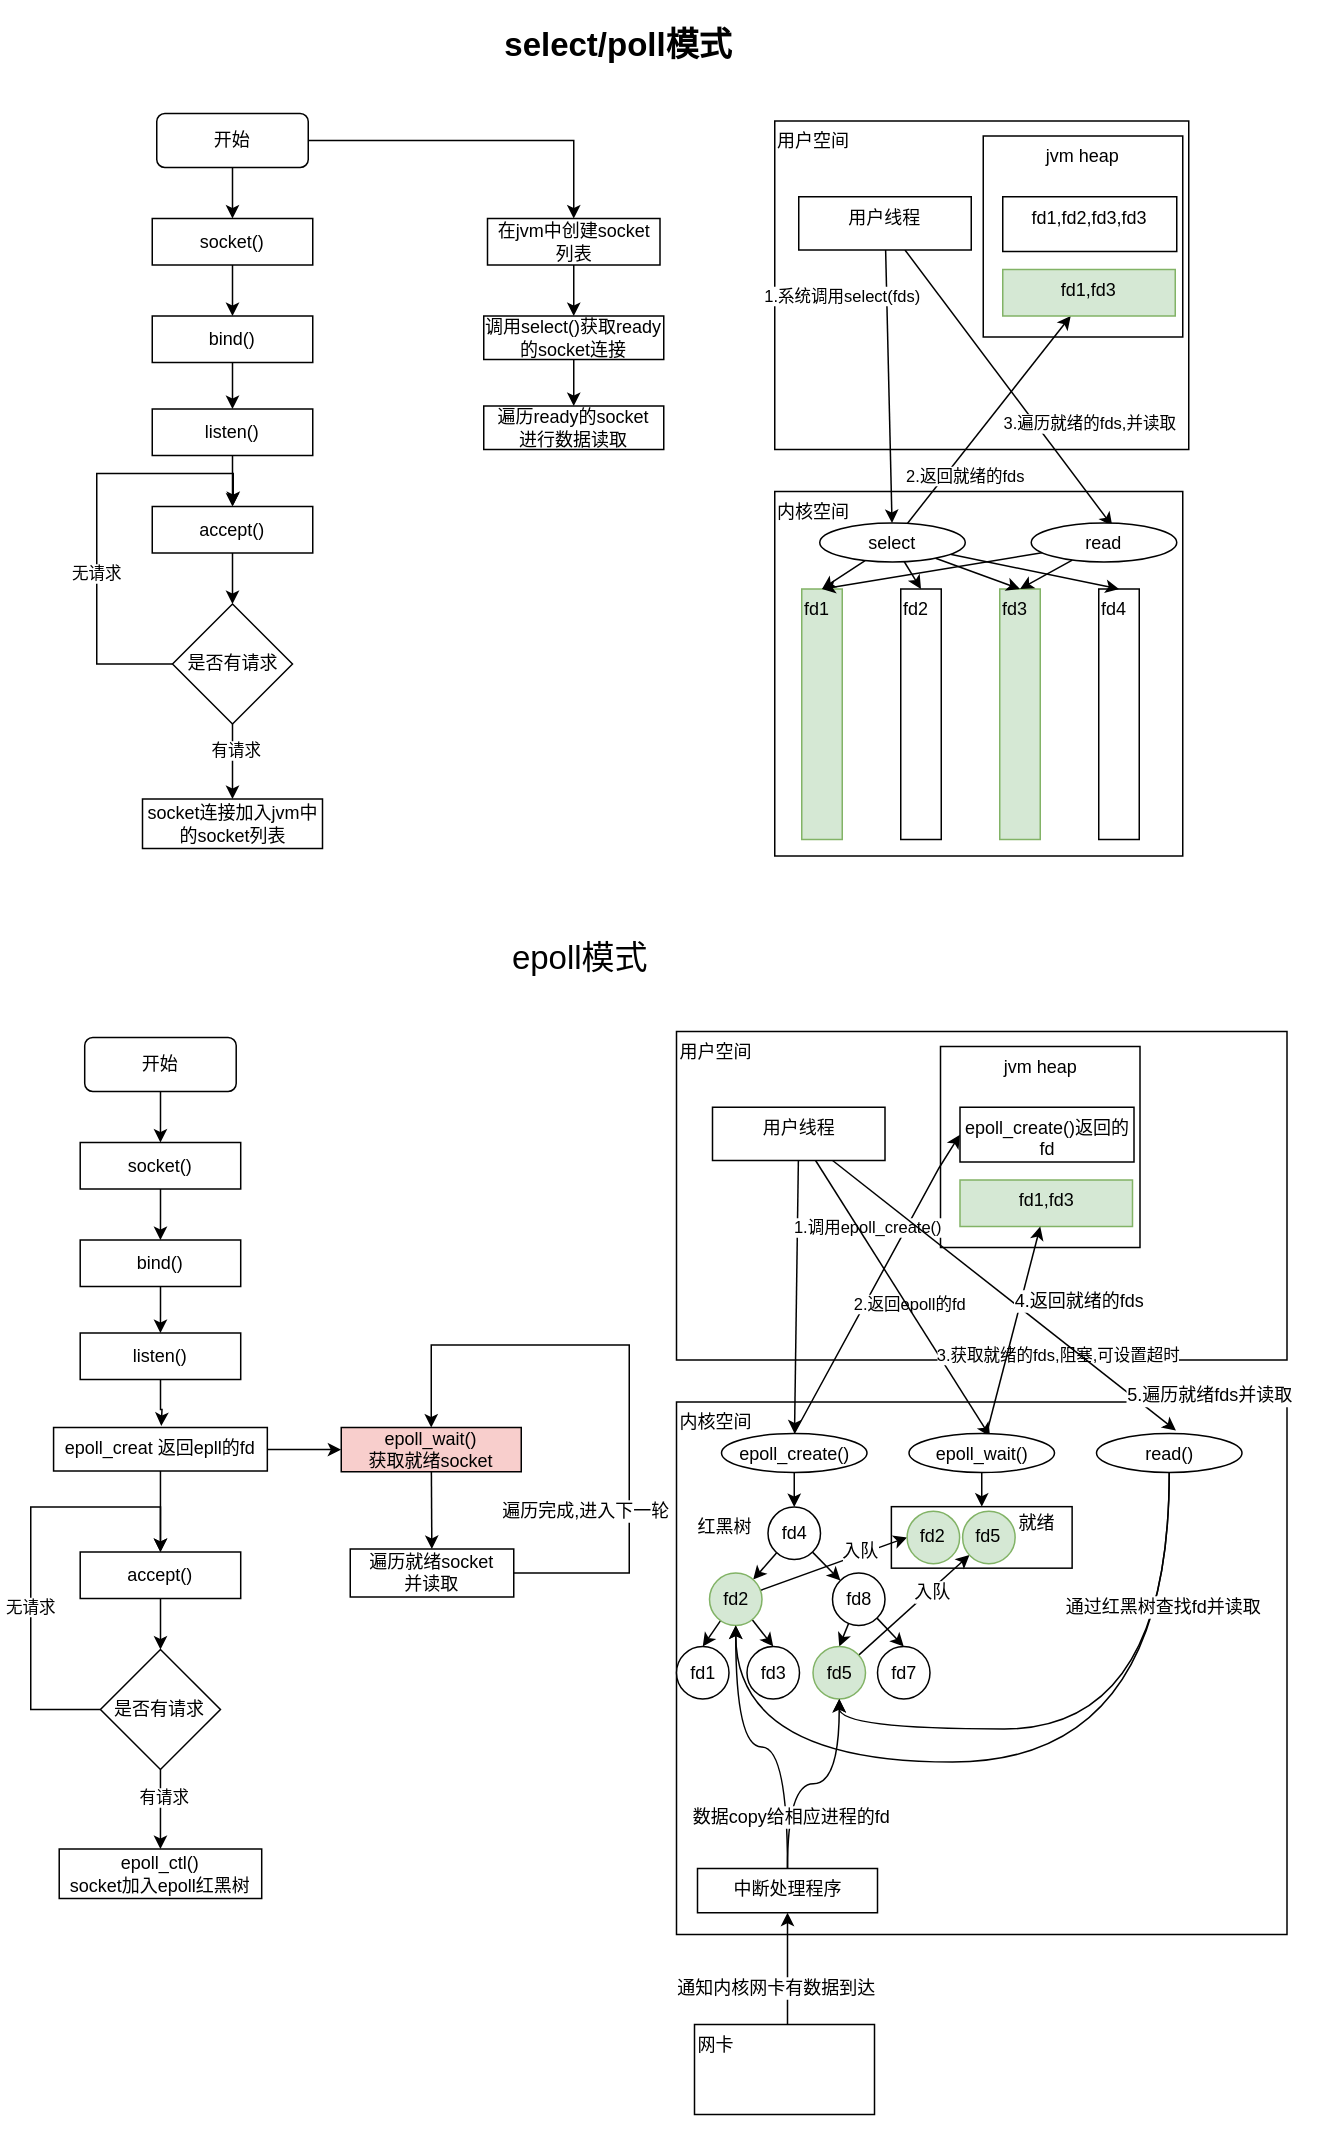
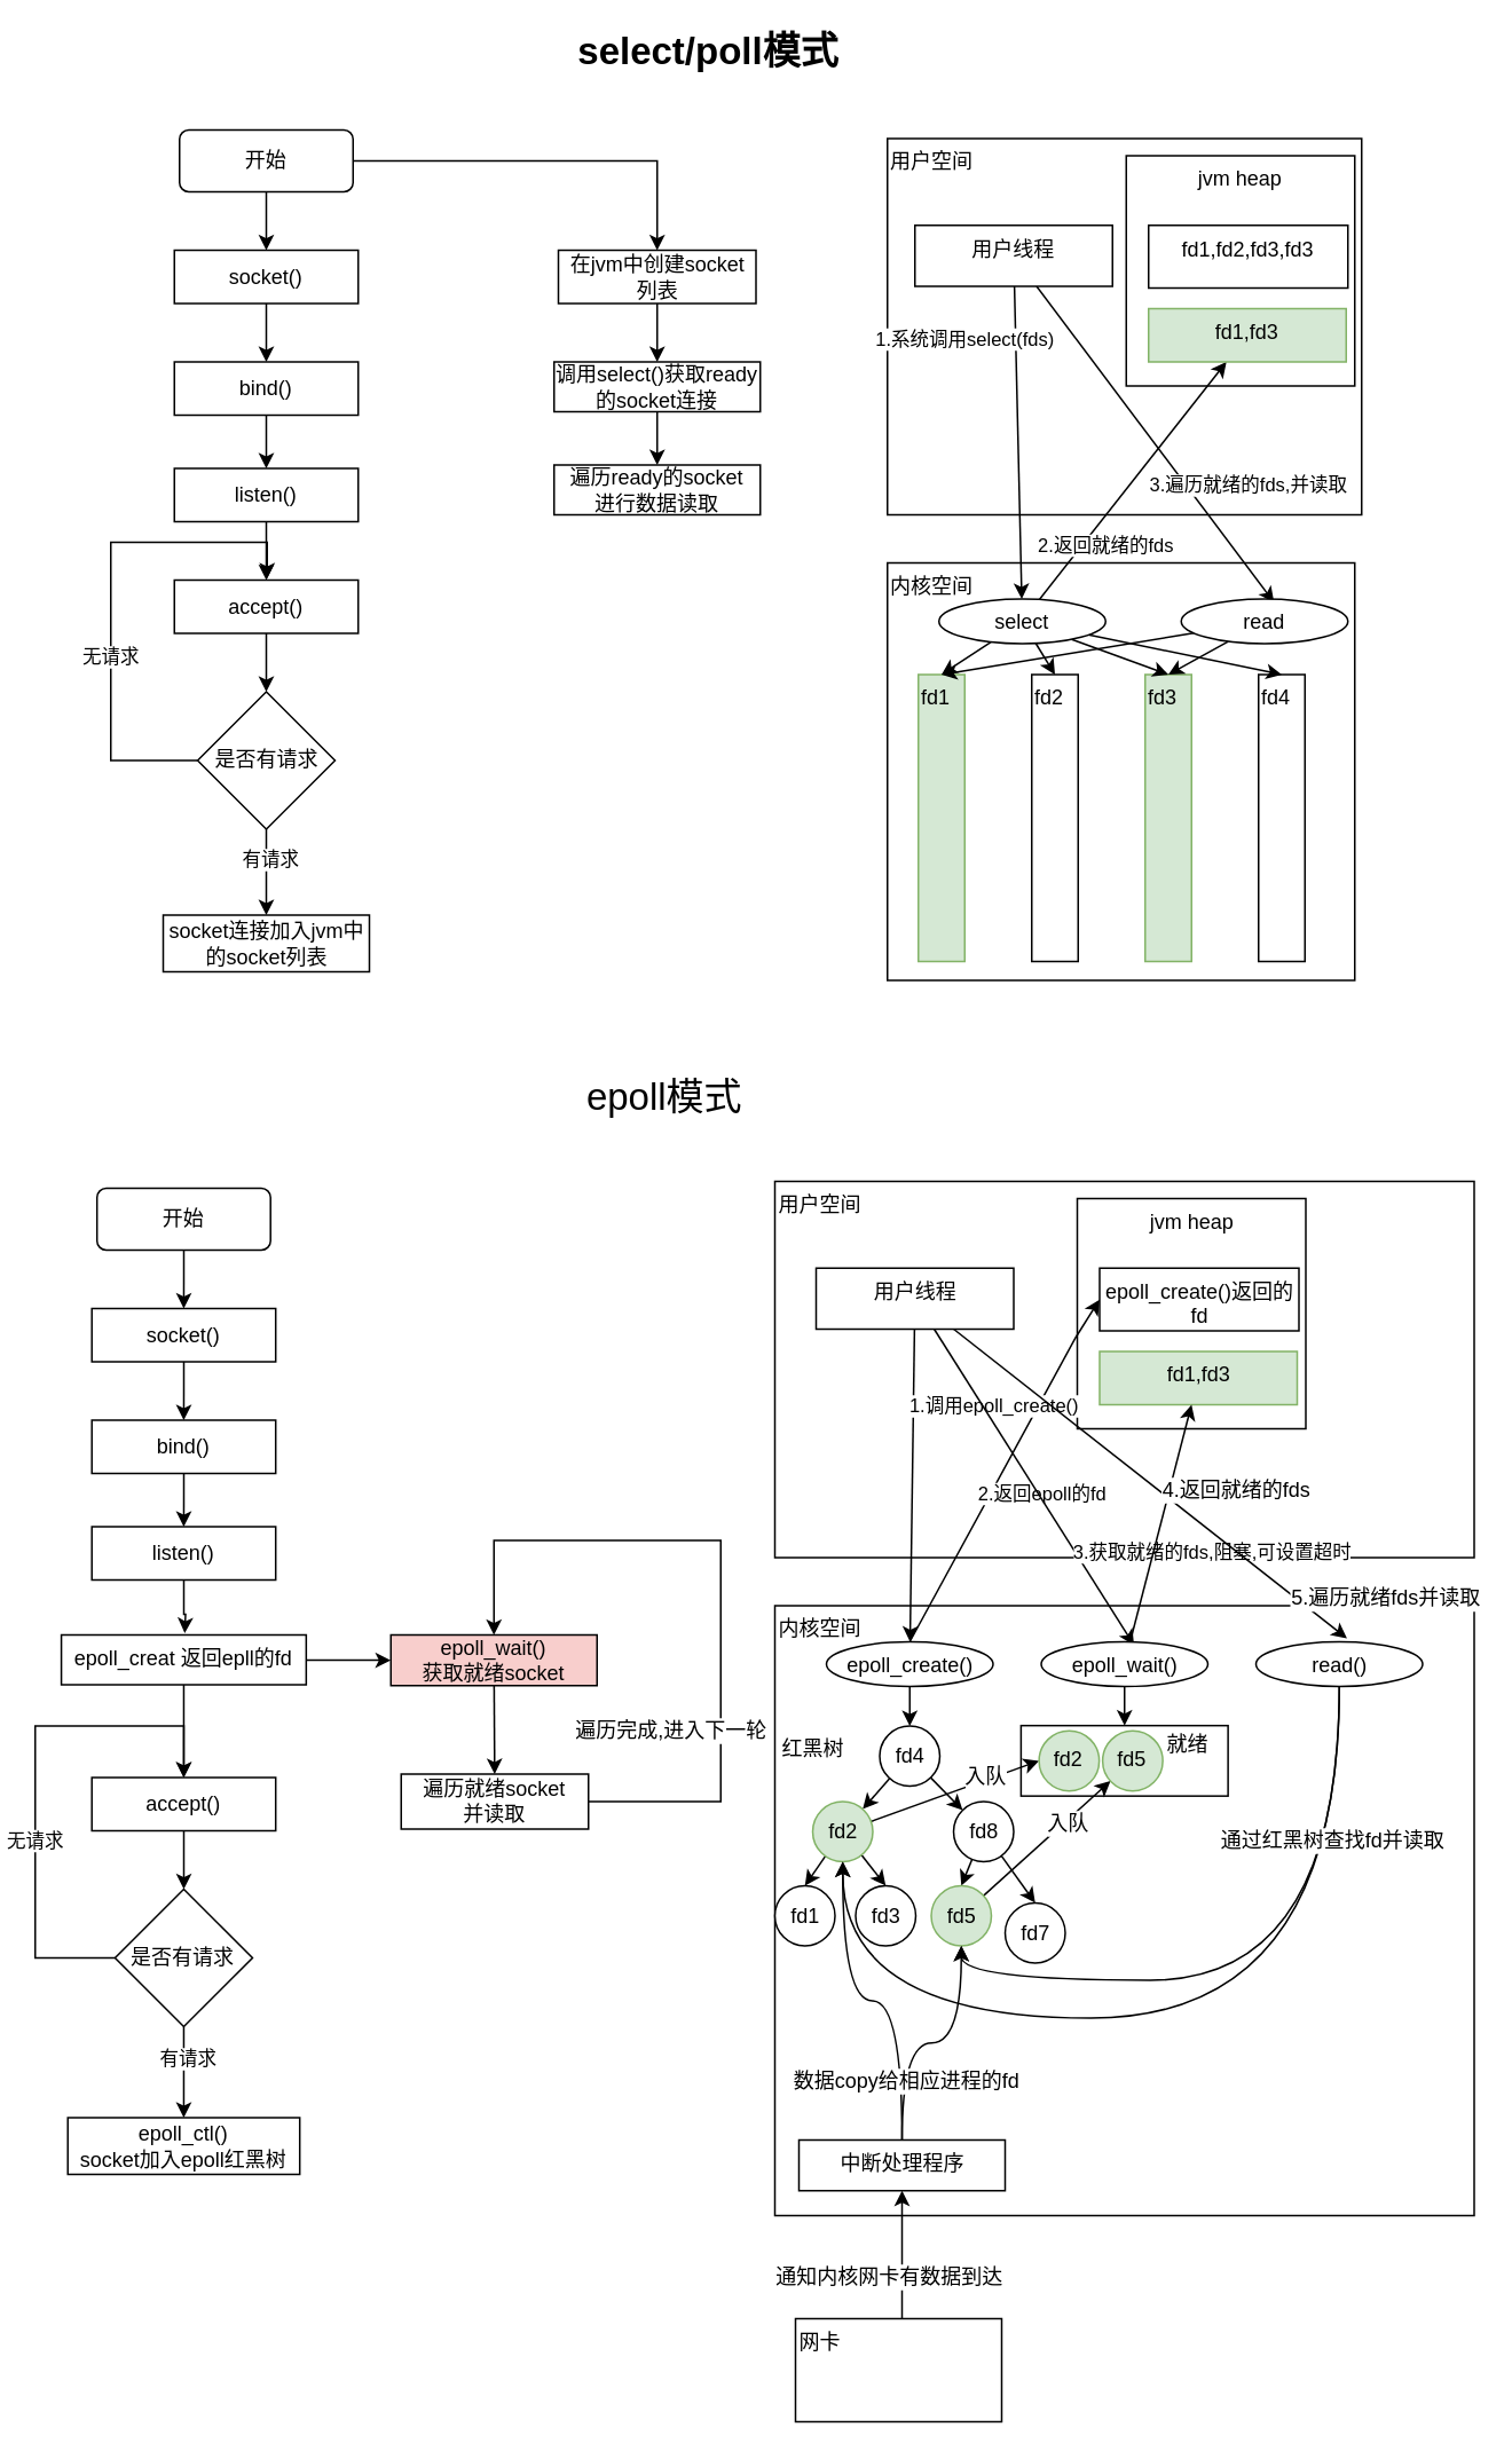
- <mxCell id="112" value="红黑树" style="text;html=1;strokeColor=none;fillColor=none;align=center;verticalAlign=middle;whiteSpace=wrap;rounded=0;fontSize=12;" vertex="1" parent="1"><mxGeometry x="462.5" y="1008" width="40" height="20" as="geometry" /></mxCell>
+ <mxCell id="112" value="红黑树" style="text;html=1;strokeColor=none;fillColor=none;align=center;verticalAlign=middle;whiteSpace=wrap;rounded=0;fontSize=12;" vertex="1" parent="1"><mxGeometry x="452.5" y="1008" width="40" height="20" as="geometry" /></mxCell>
- <mxCell id="111" value="fd7" style="ellipse;whiteSpace=wrap;html=1;aspect=fixed;fontSize=12;align=center;verticalAlign=middle;" vertex="1" parent="1"><mxGeometry x="584.5" y="1097" width="35" height="35" as="geometry" /></mxCell>
+ <mxCell id="111" value="fd7" style="ellipse;whiteSpace=wrap;html=1;aspect=fixed;fontSize=12;align=center;verticalAlign=middle;" vertex="1" parent="1"><mxGeometry x="584.5" y="1107" width="35" height="35" as="geometry" /></mxCell>
